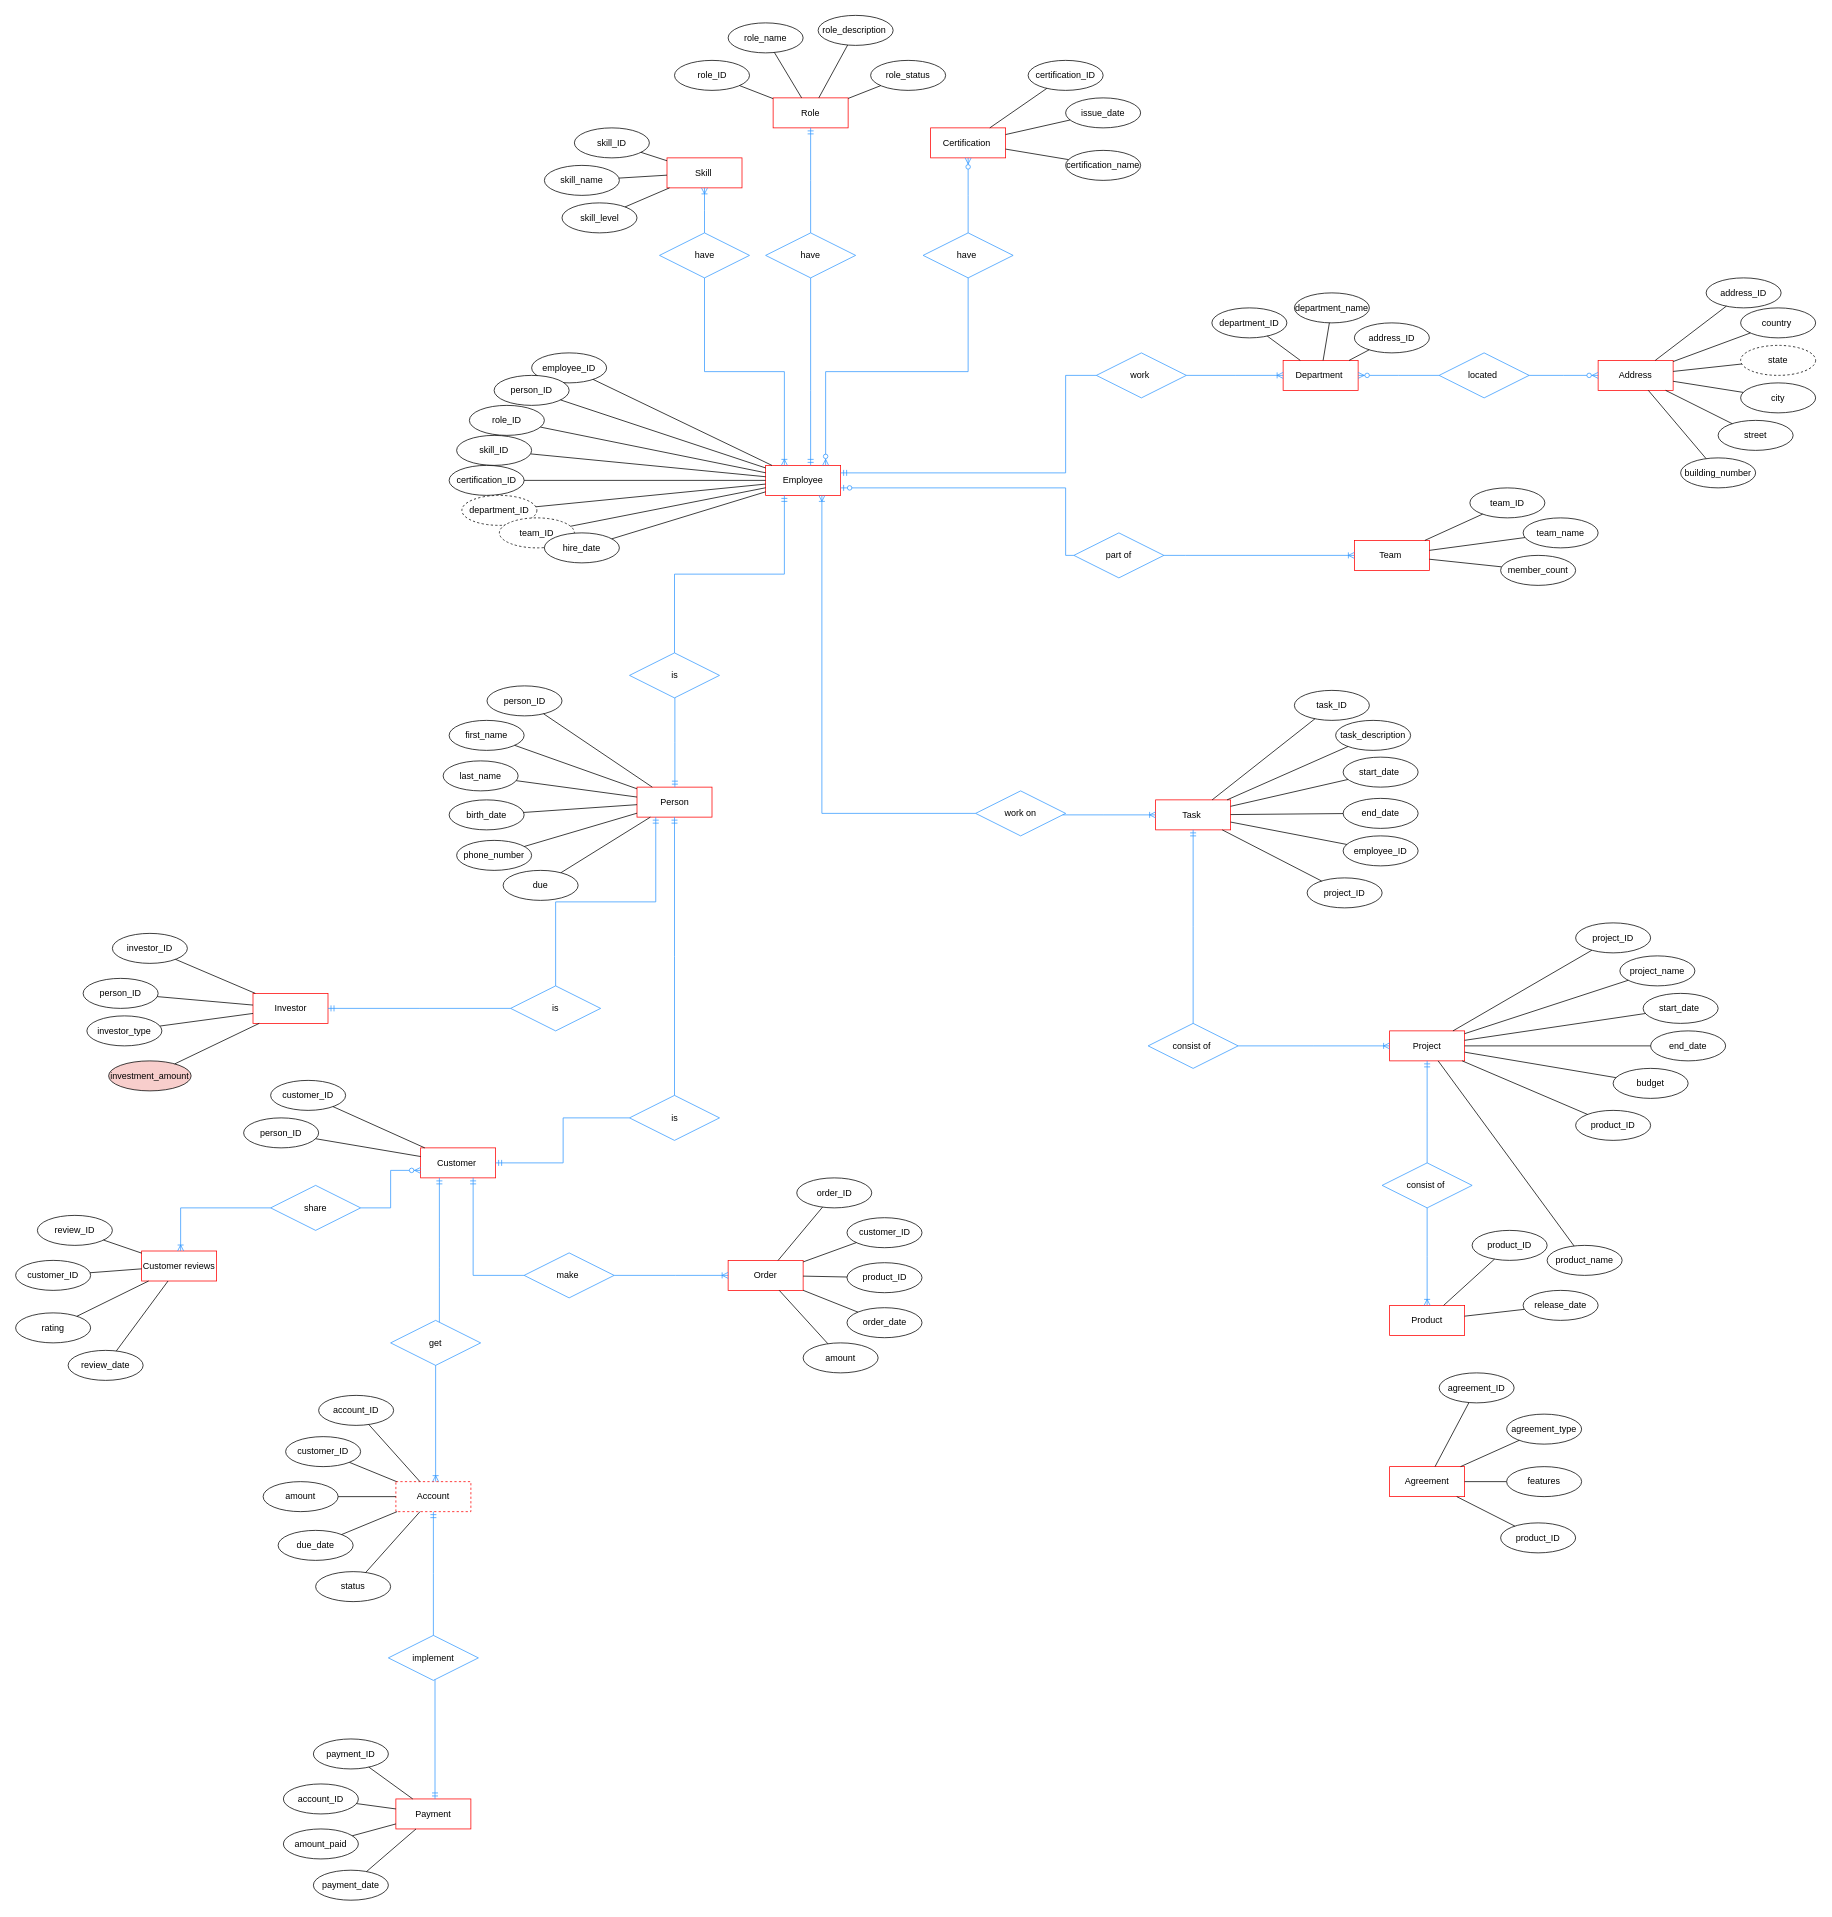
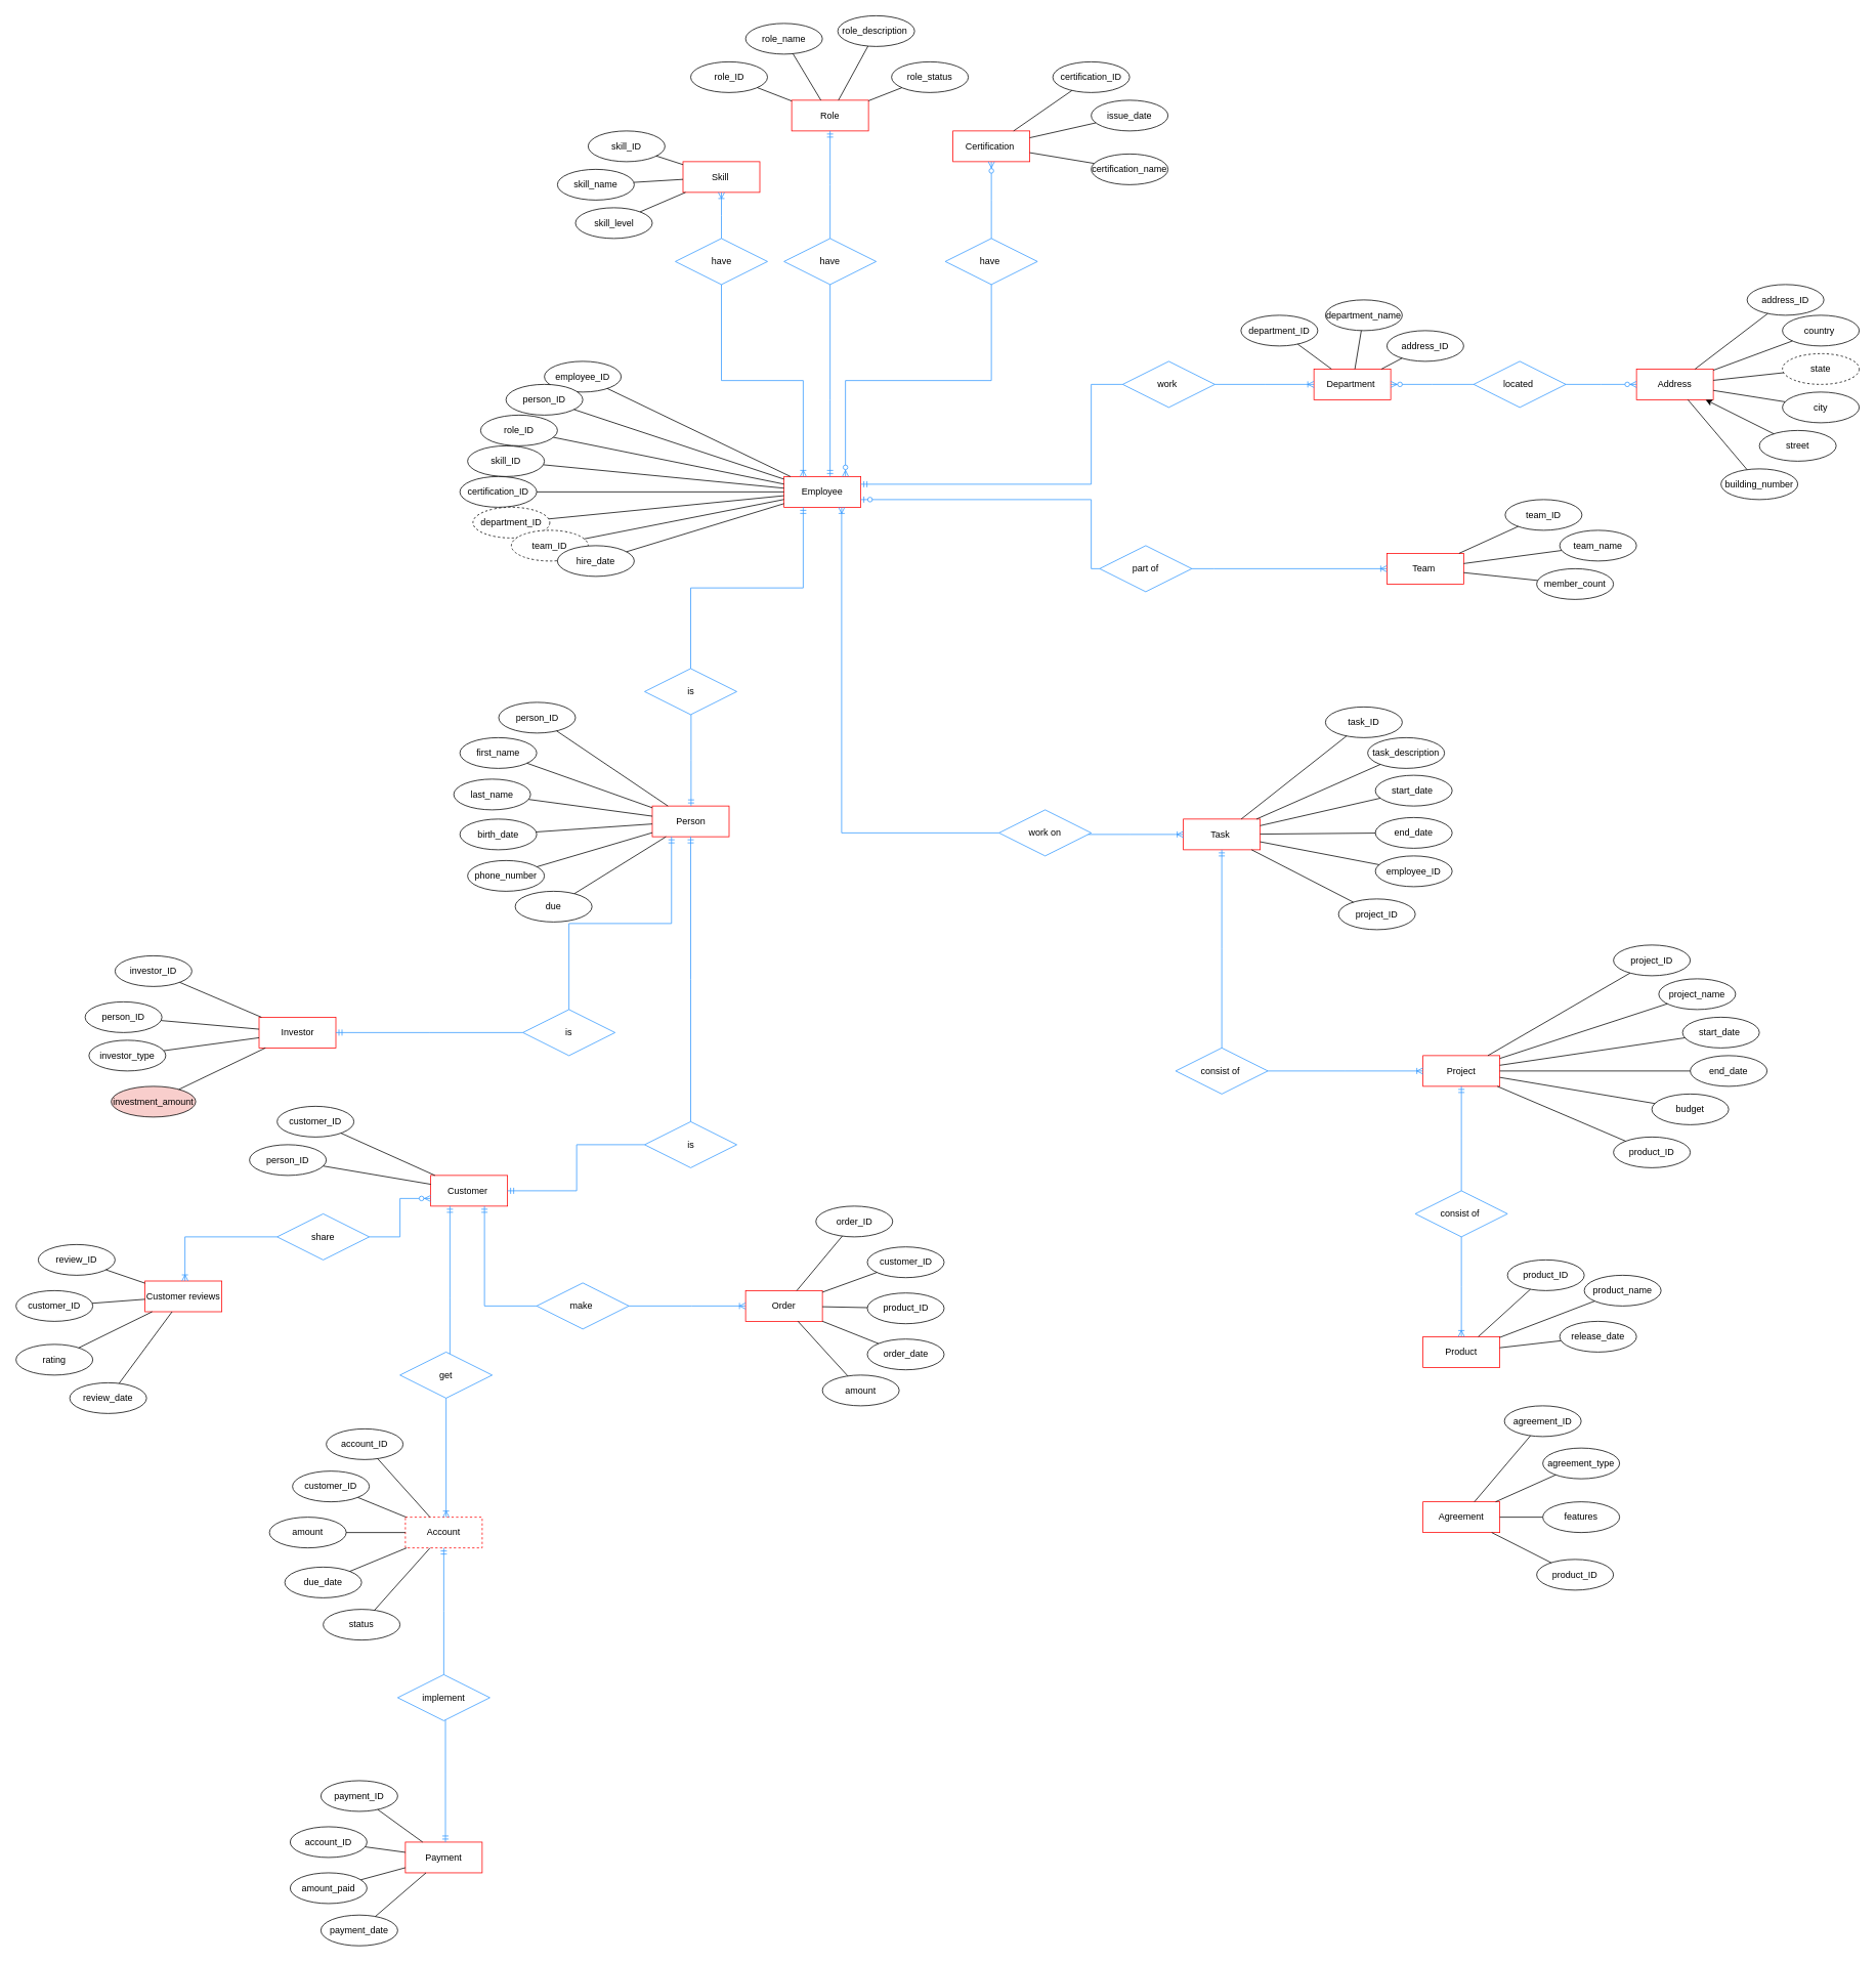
- <mxCell id="121" value="" style="endArrow=none;html=1;rounded=0;" parent="1" source="44" target="21" edge="1"><mxGeometry relative="1" as="geometry"><mxPoint x="1898.5" y="770" as="sourcePoint" /><mxPoint x="2058.5" y="770" as="targetPoint" /></mxGeometry></mxCell>
+ <mxCell id="121" value="" style="endArrow=classic;html=1;rounded=0;" parent="1" source="44" target="21" edge="1"><mxGeometry relative="1" as="geometry"><mxPoint x="1898.5" y="770" as="sourcePoint" /><mxPoint x="2058.5" y="770" as="targetPoint" /></mxGeometry></mxCell>
- <mxCell id="141" value="" style="endArrow=none;html=1;rounded=0;" parent="1" source="64" target="6" edge="1"><mxGeometry relative="1" as="geometry"><mxPoint x="1612" y="1800" as="sourcePoint" /><mxPoint x="1142" y="1750" as="targetPoint" /></mxGeometry></mxCell>
+ <mxCell id="141" value="" style="endArrow=none;html=1;rounded=0;" parent="1" source="64" target="5" edge="1"><mxGeometry relative="1" as="geometry"><mxPoint x="1612" y="1800" as="sourcePoint" /><mxPoint x="1142" y="1750" as="targetPoint" /></mxGeometry></mxCell>
- <mxCell id="73" value="agreement_ID" style="ellipse;whiteSpace=wrap;html=1;align=center;" parent="1" vertex="1"><mxGeometry x="1918" y="1830" width="100" height="40" as="geometry" /></mxCell>
+ <mxCell id="73" value="agreement_ID" style="ellipse;whiteSpace=wrap;html=1;align=center;" parent="1" vertex="1"><mxGeometry x="1958" y="1830" width="100" height="40" as="geometry" /></mxCell>
